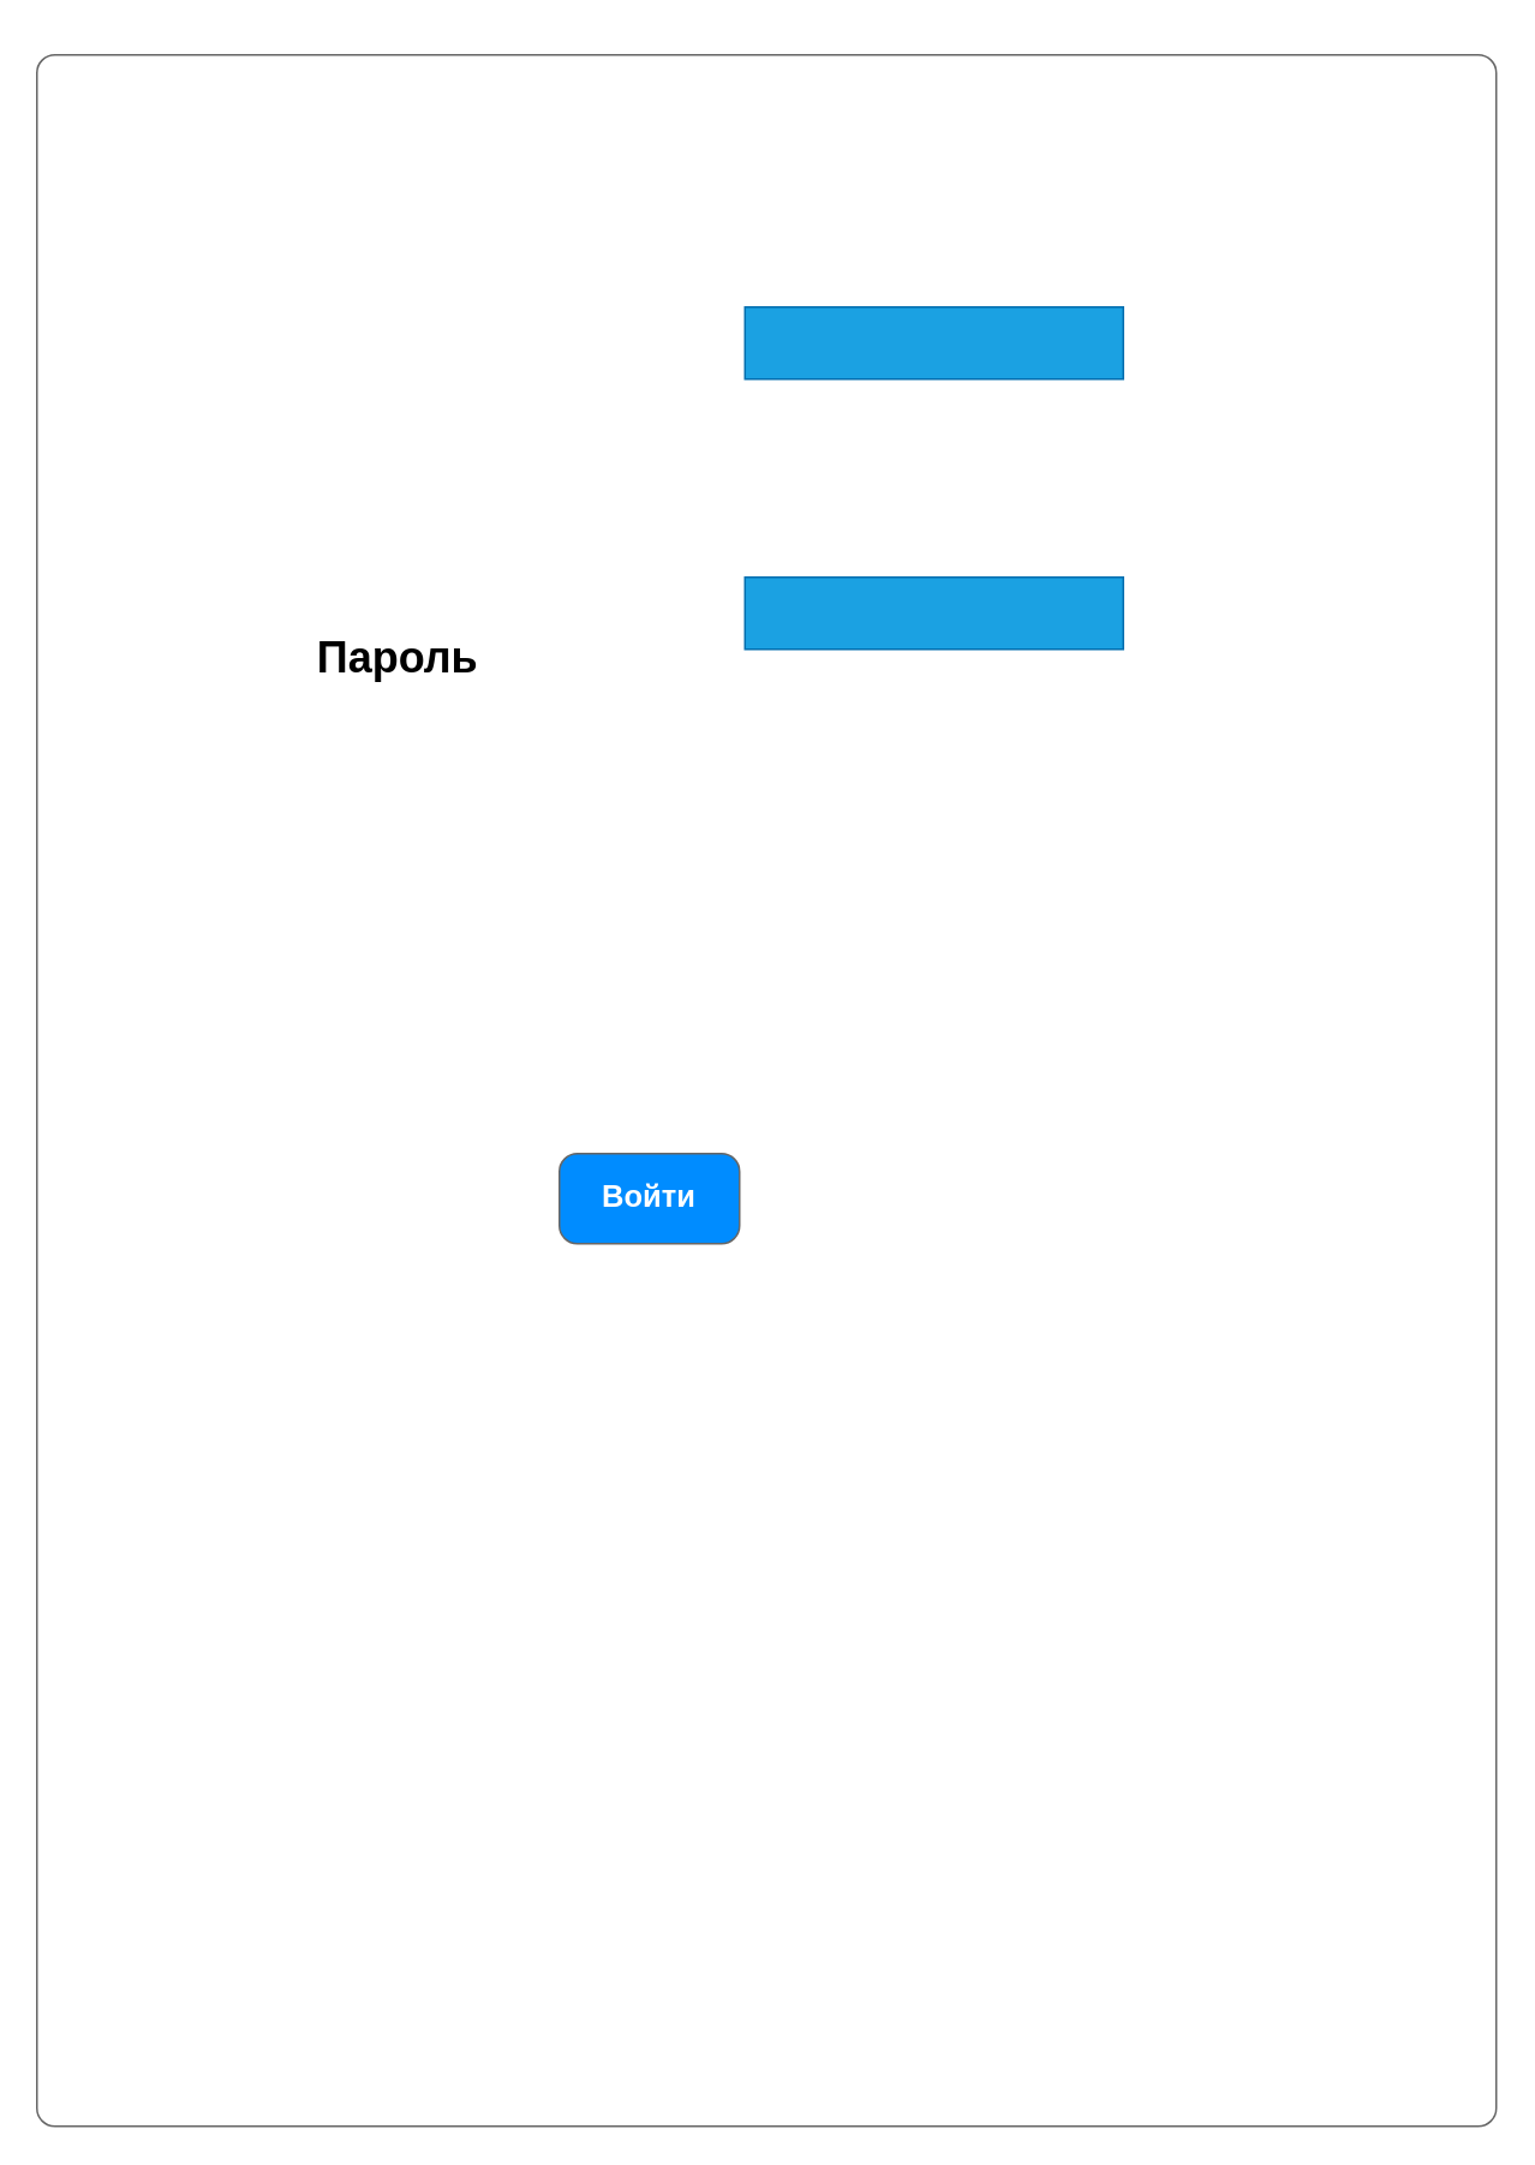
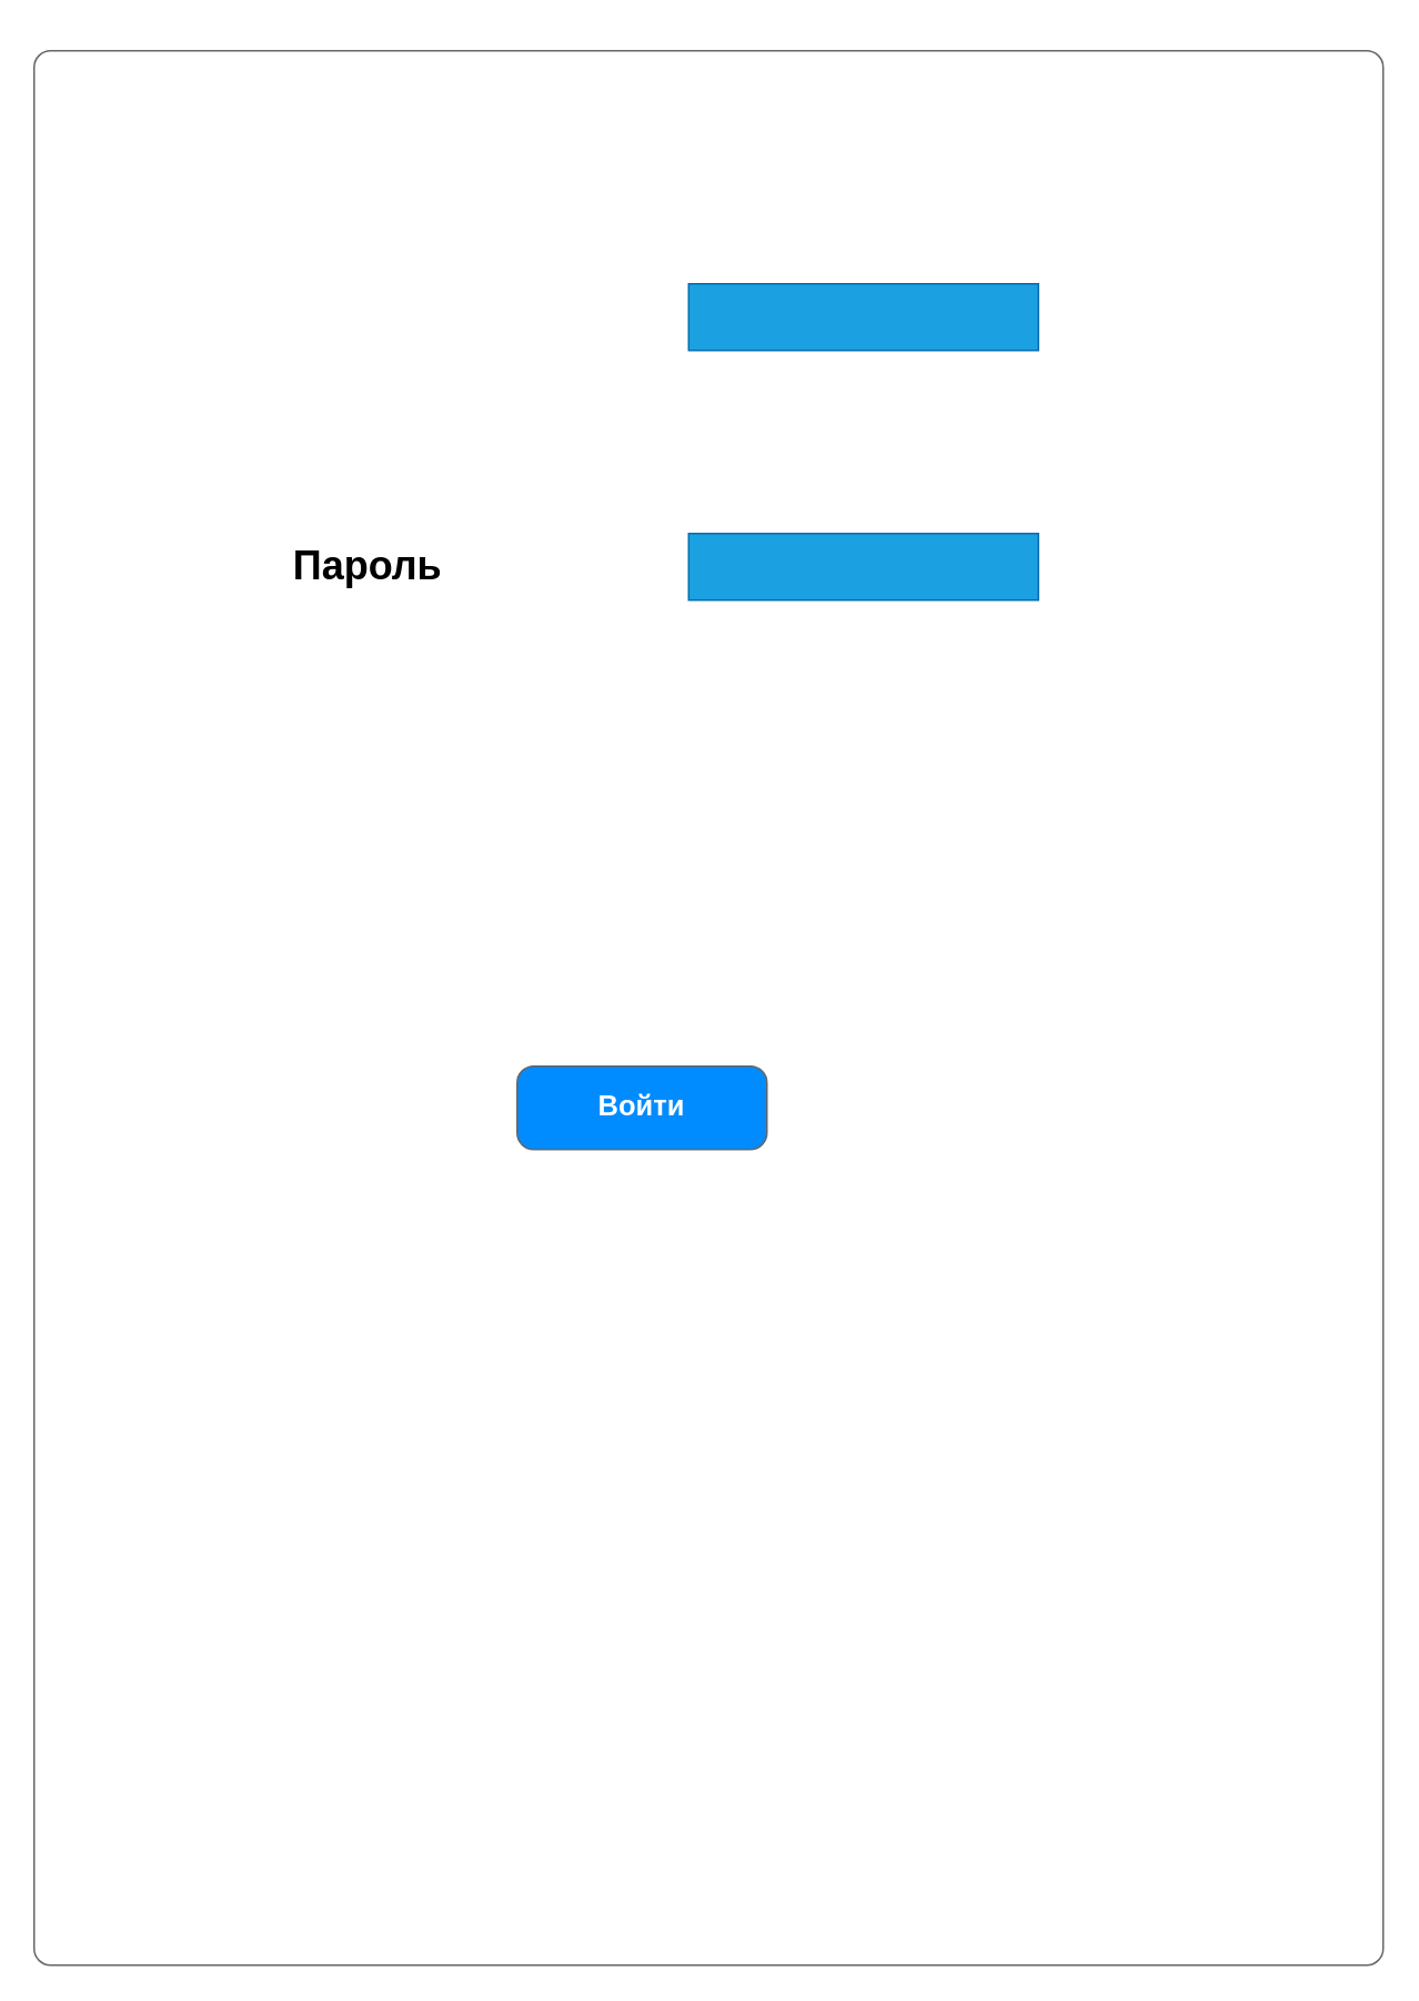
- <mxCell id="3" value="Пароль" style="text;strokeColor=none;fillColor=none;html=1;fontSize=24;fontStyle=1;verticalAlign=middle;align=center;" vertex="1" parent="1"><mxGeometry x="170" y="345" width="100" height="40" as="geometry" /></mxCell>
+ <mxCell id="3" value="Пароль" style="text;strokeColor=none;fillColor=none;html=1;fontSize=24;fontStyle=1;verticalAlign=middle;align=center;" vertex="1" parent="1"><mxGeometry x="170" y="320" width="100" height="40" as="geometry" /></mxCell>
- <mxCell id="6" value="Войти" style="strokeWidth=1;shadow=0;dashed=0;align=center;html=1;shape=mxgraph.mockup.buttons.button;strokeColor=#666666;fontColor=#ffffff;mainText=;buttonStyle=round;fontSize=17;fontStyle=1;fillColor=#008cff;whiteSpace=wrap;" vertex="1" parent="1"><mxGeometry x="310" y="640" width="100" height="50" as="geometry" /></mxCell>
+ <mxCell id="6" value="Войти" style="strokeWidth=1;shadow=0;dashed=0;align=center;html=1;shape=mxgraph.mockup.buttons.button;strokeColor=#666666;fontColor=#ffffff;mainText=;buttonStyle=round;fontSize=17;fontStyle=1;fillColor=#008cff;whiteSpace=wrap;" vertex="1" parent="1"><mxGeometry x="310" y="640" width="150" height="50" as="geometry" /></mxCell>
